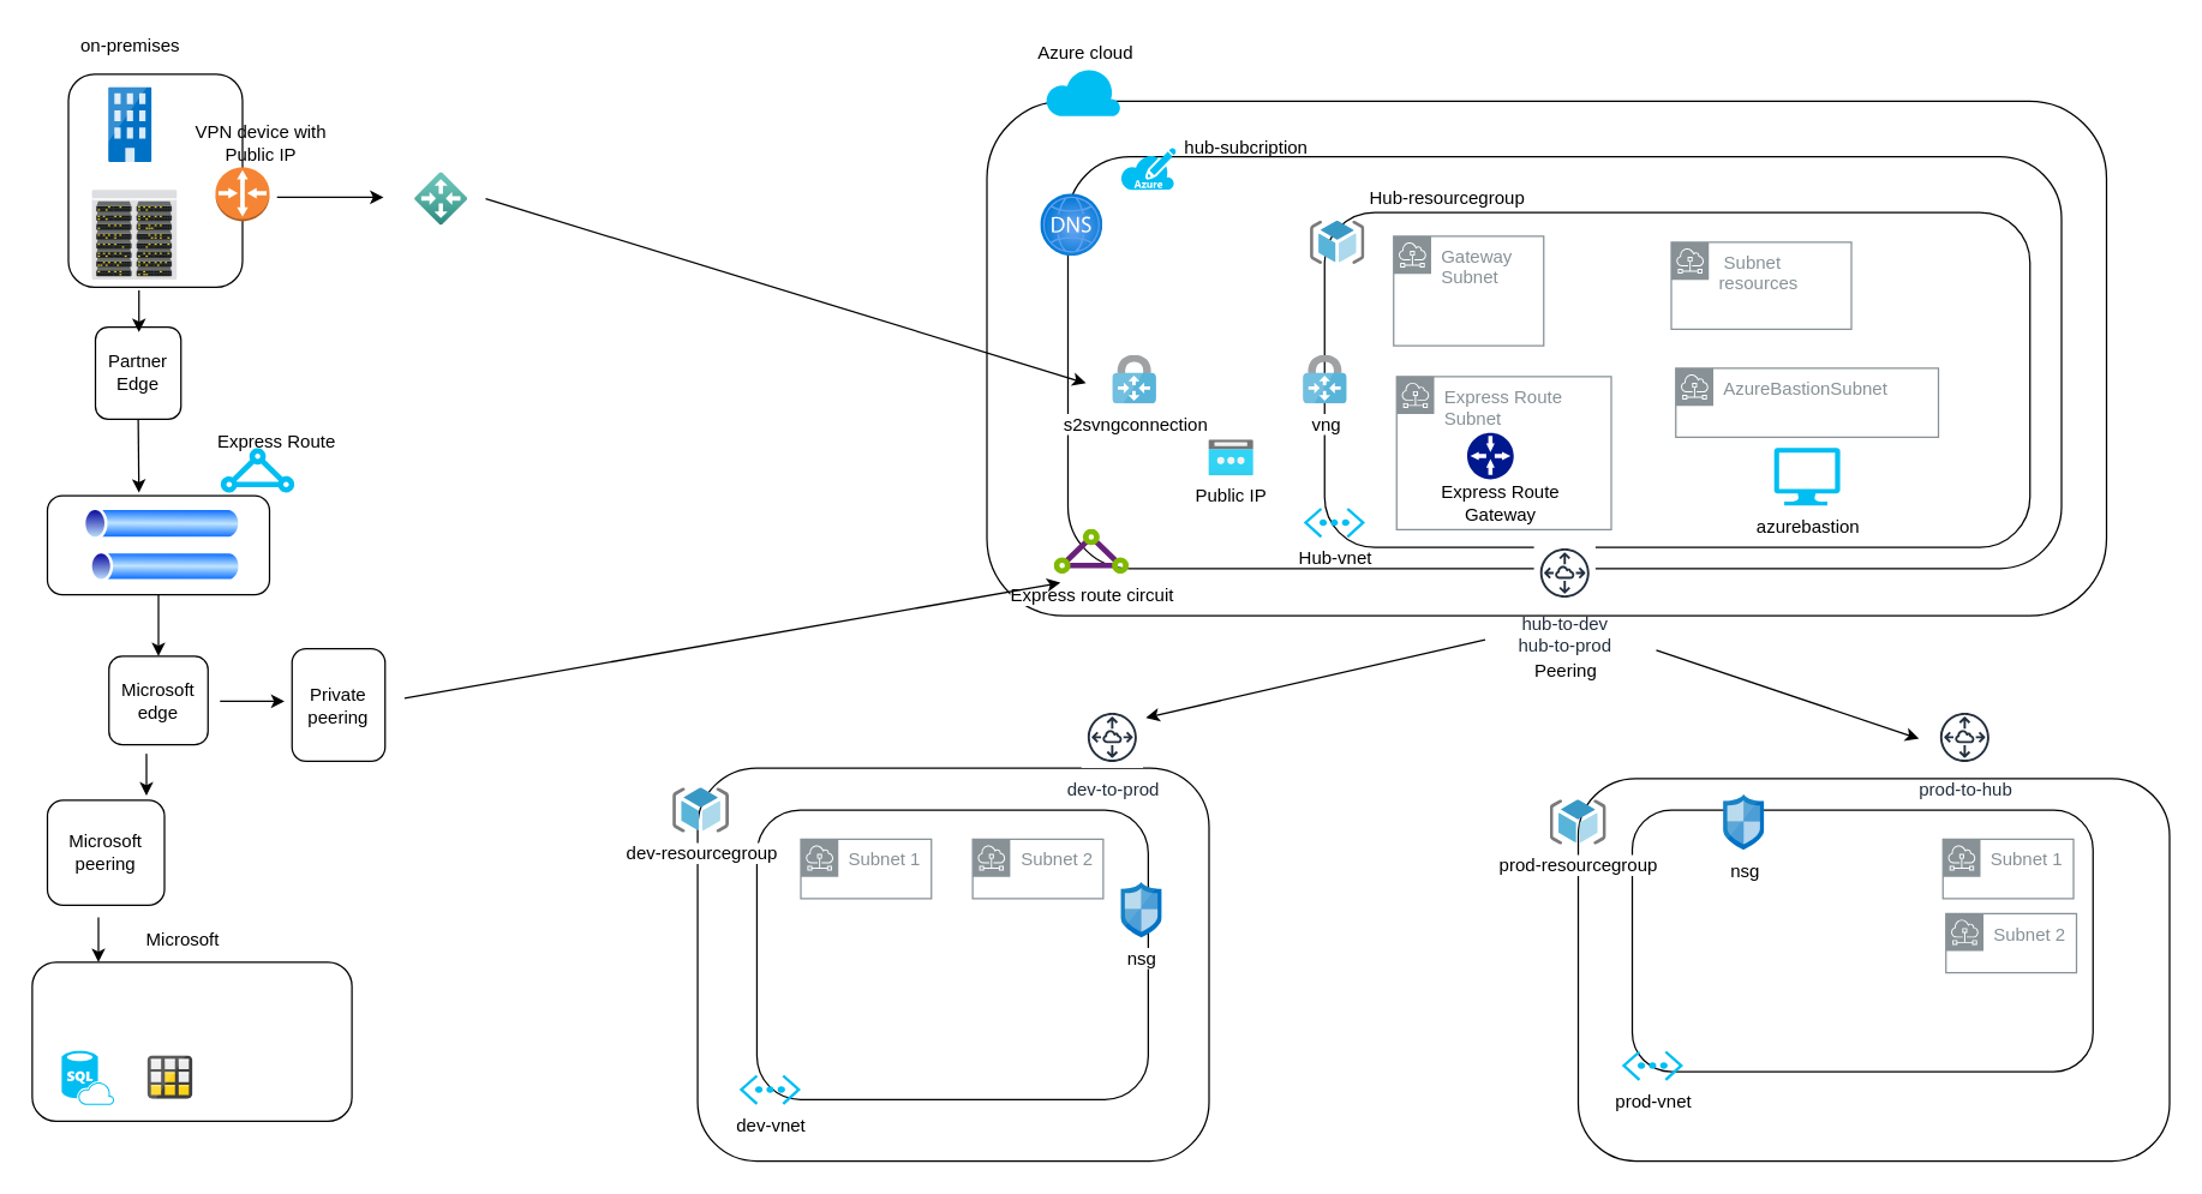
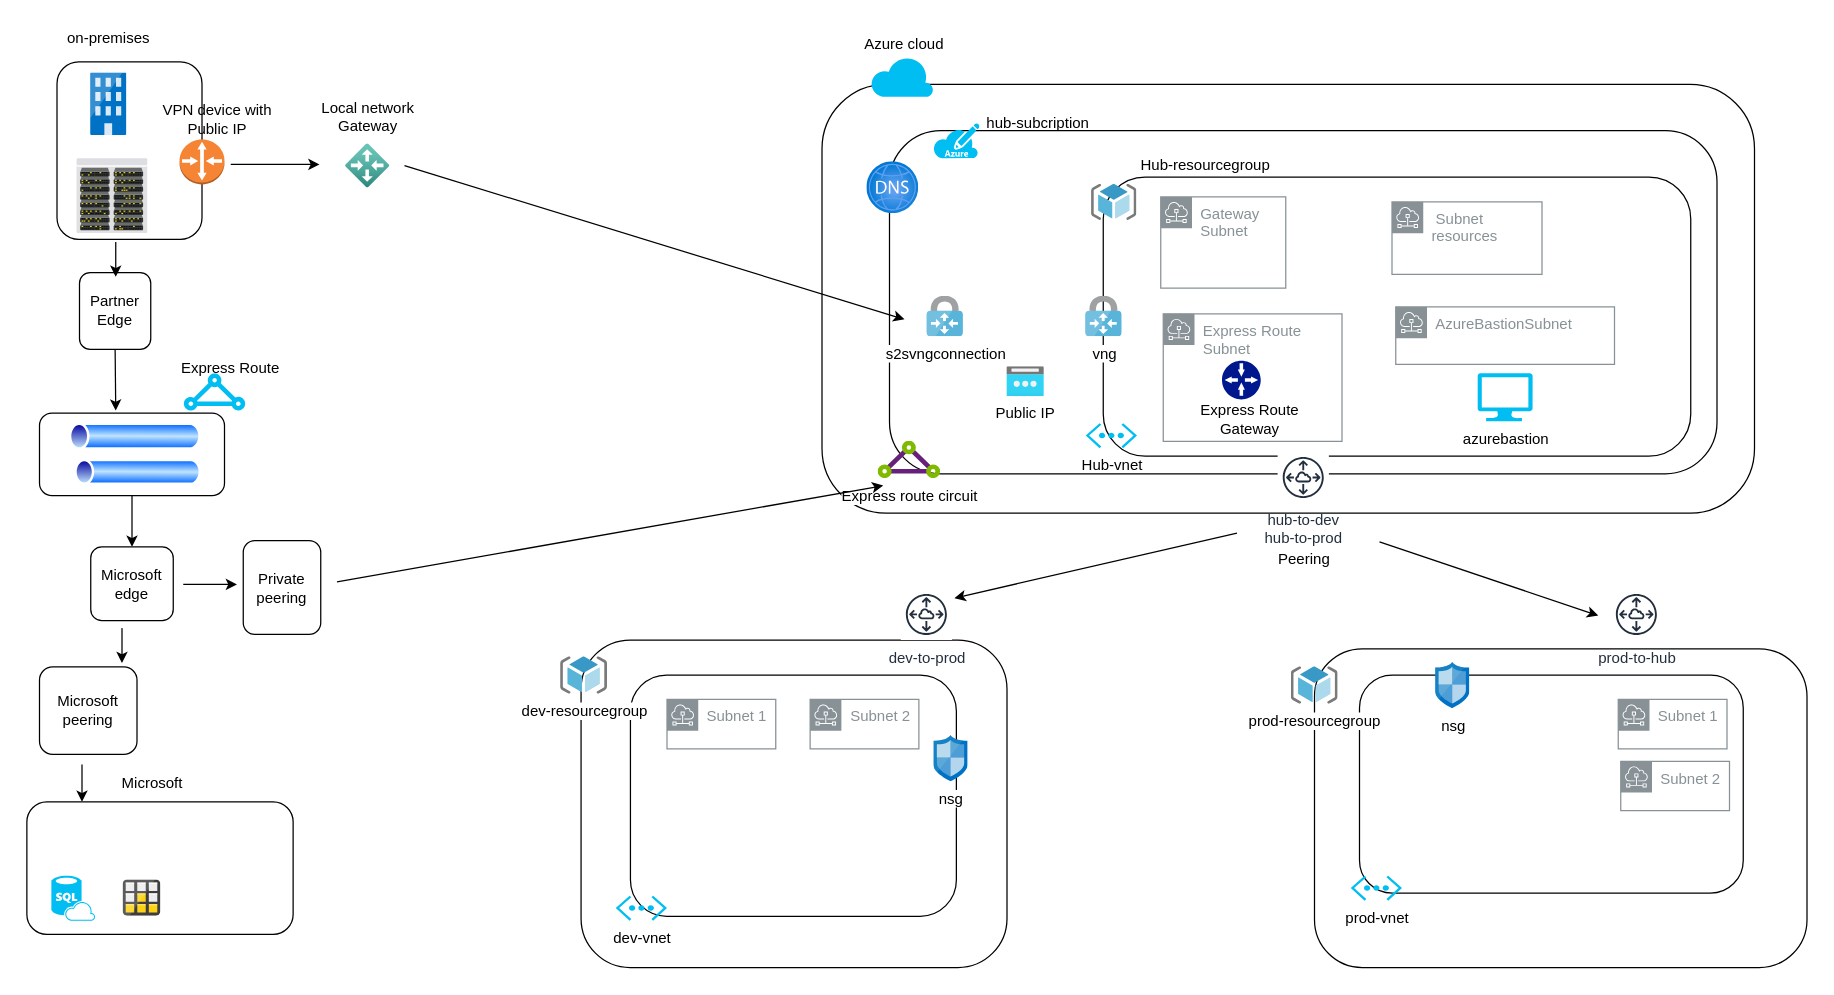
+ <mxCell id="47" value="Local network Gateway" style="text;html=1;strokeColor=none;fillColor=none;align=center;verticalAlign=middle;whiteSpace=wrap;rounded=0;" vertex="1" parent="1"><mxGeometry x="247.63" y="83" width="92" height="19" as="geometry" /></mxCell>
